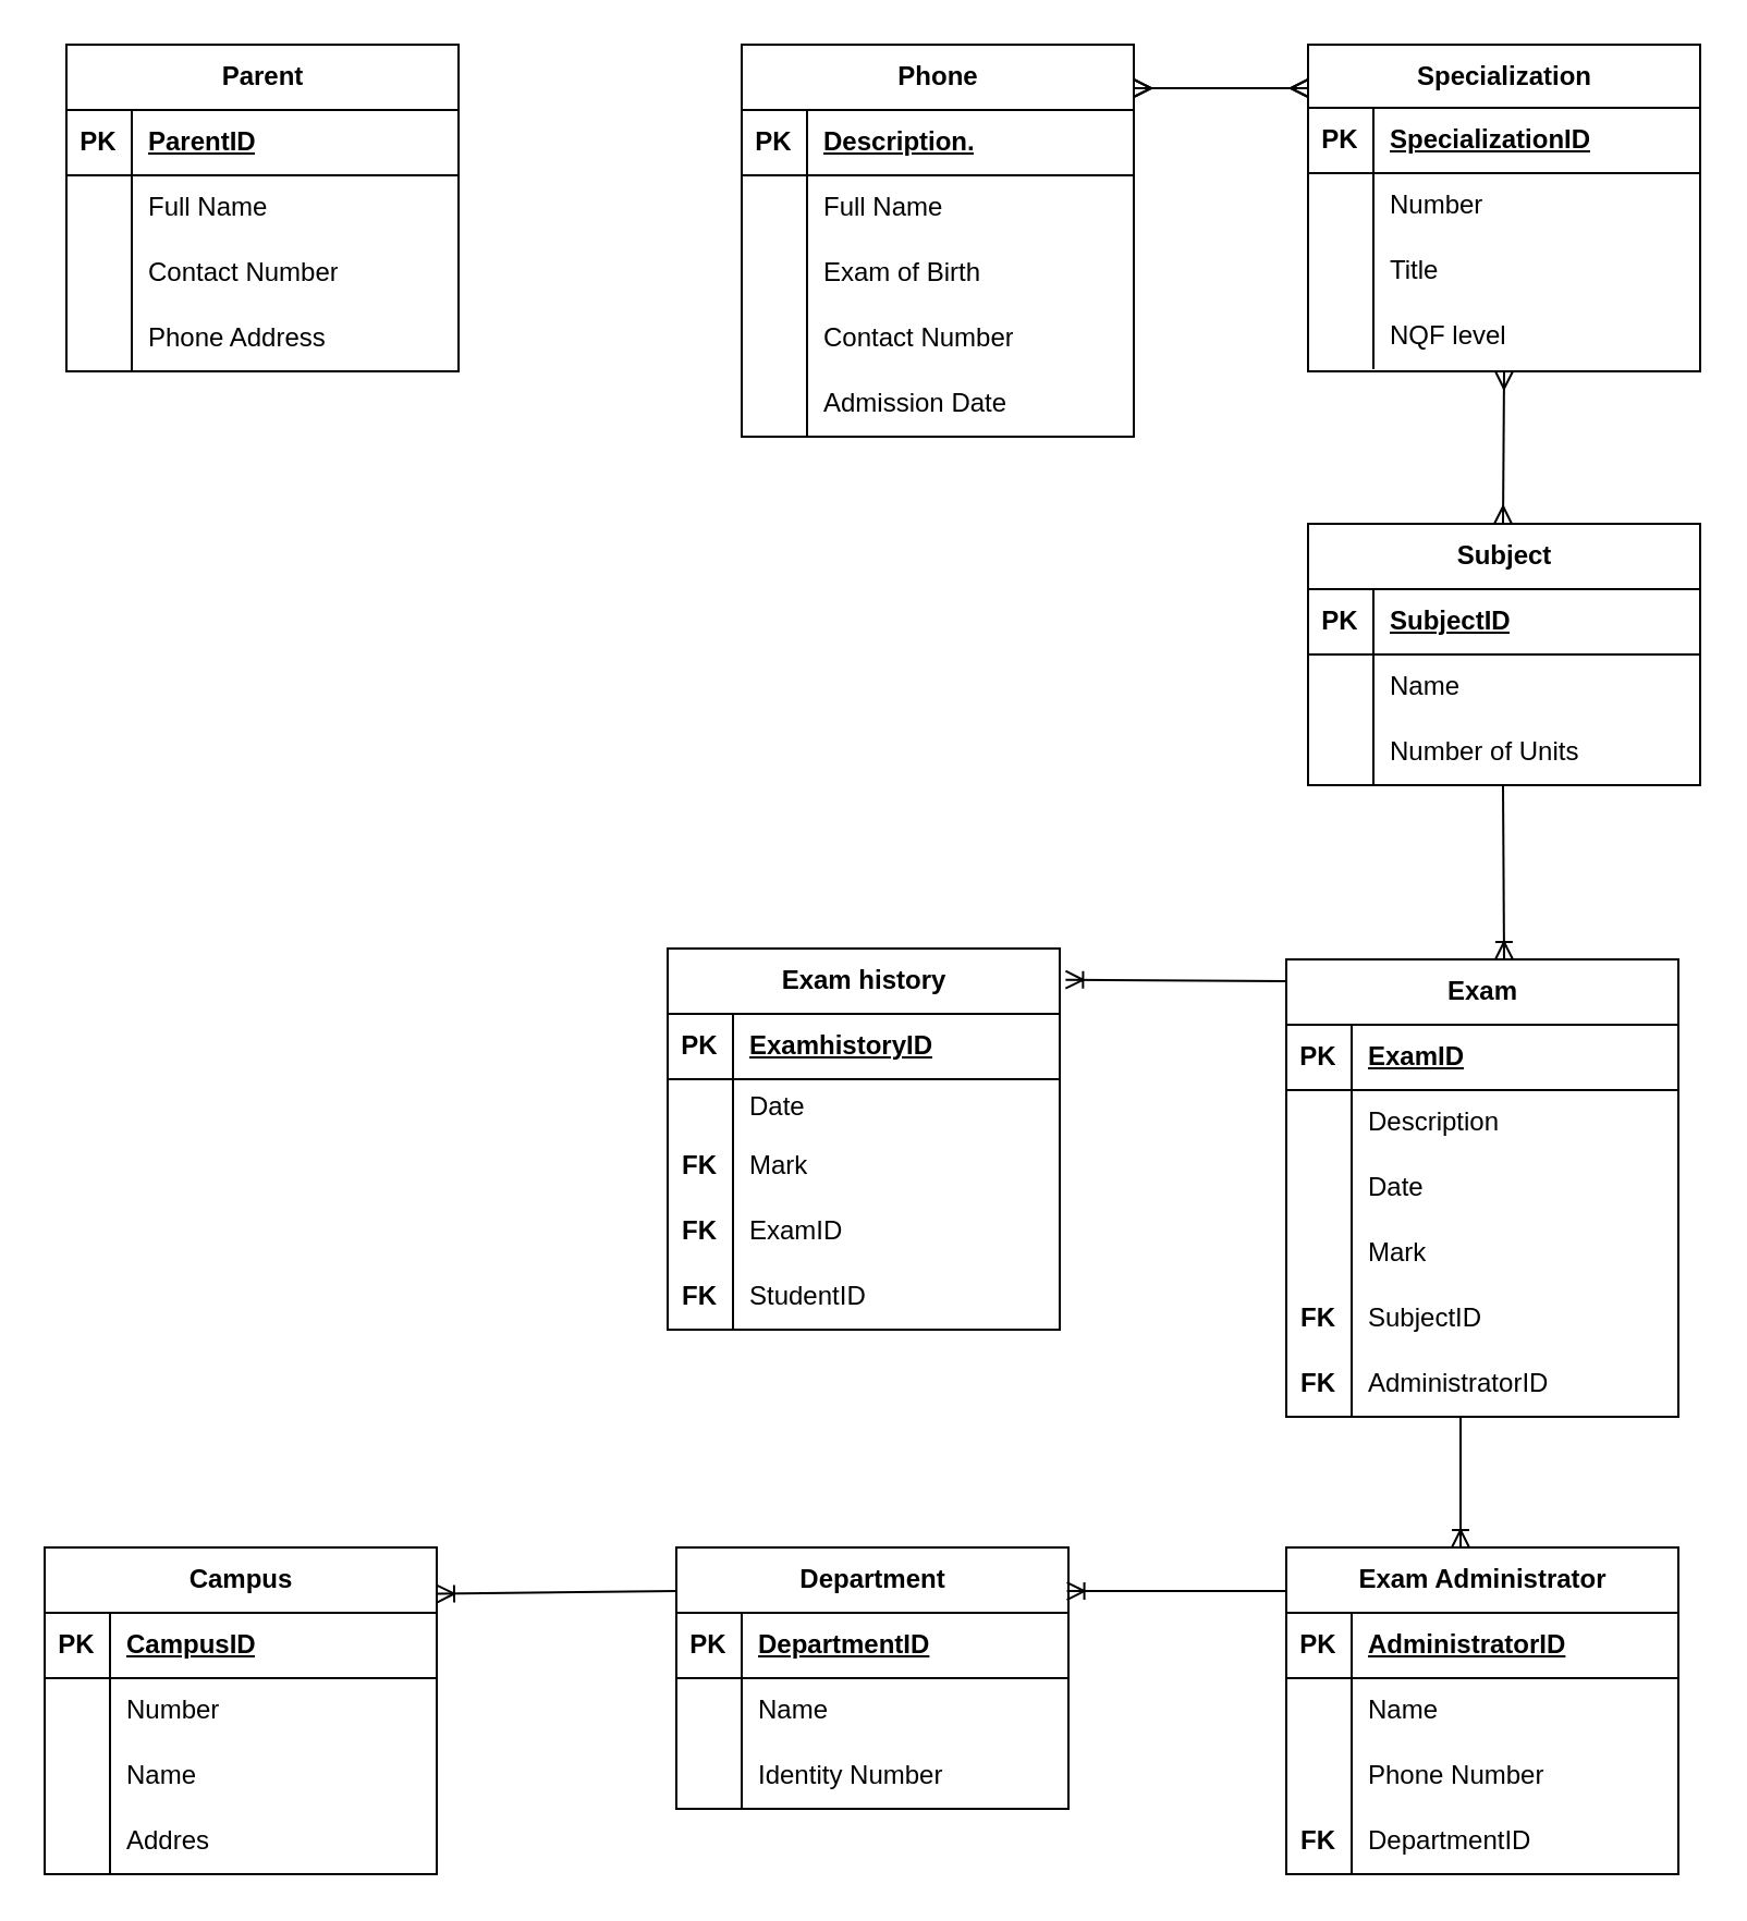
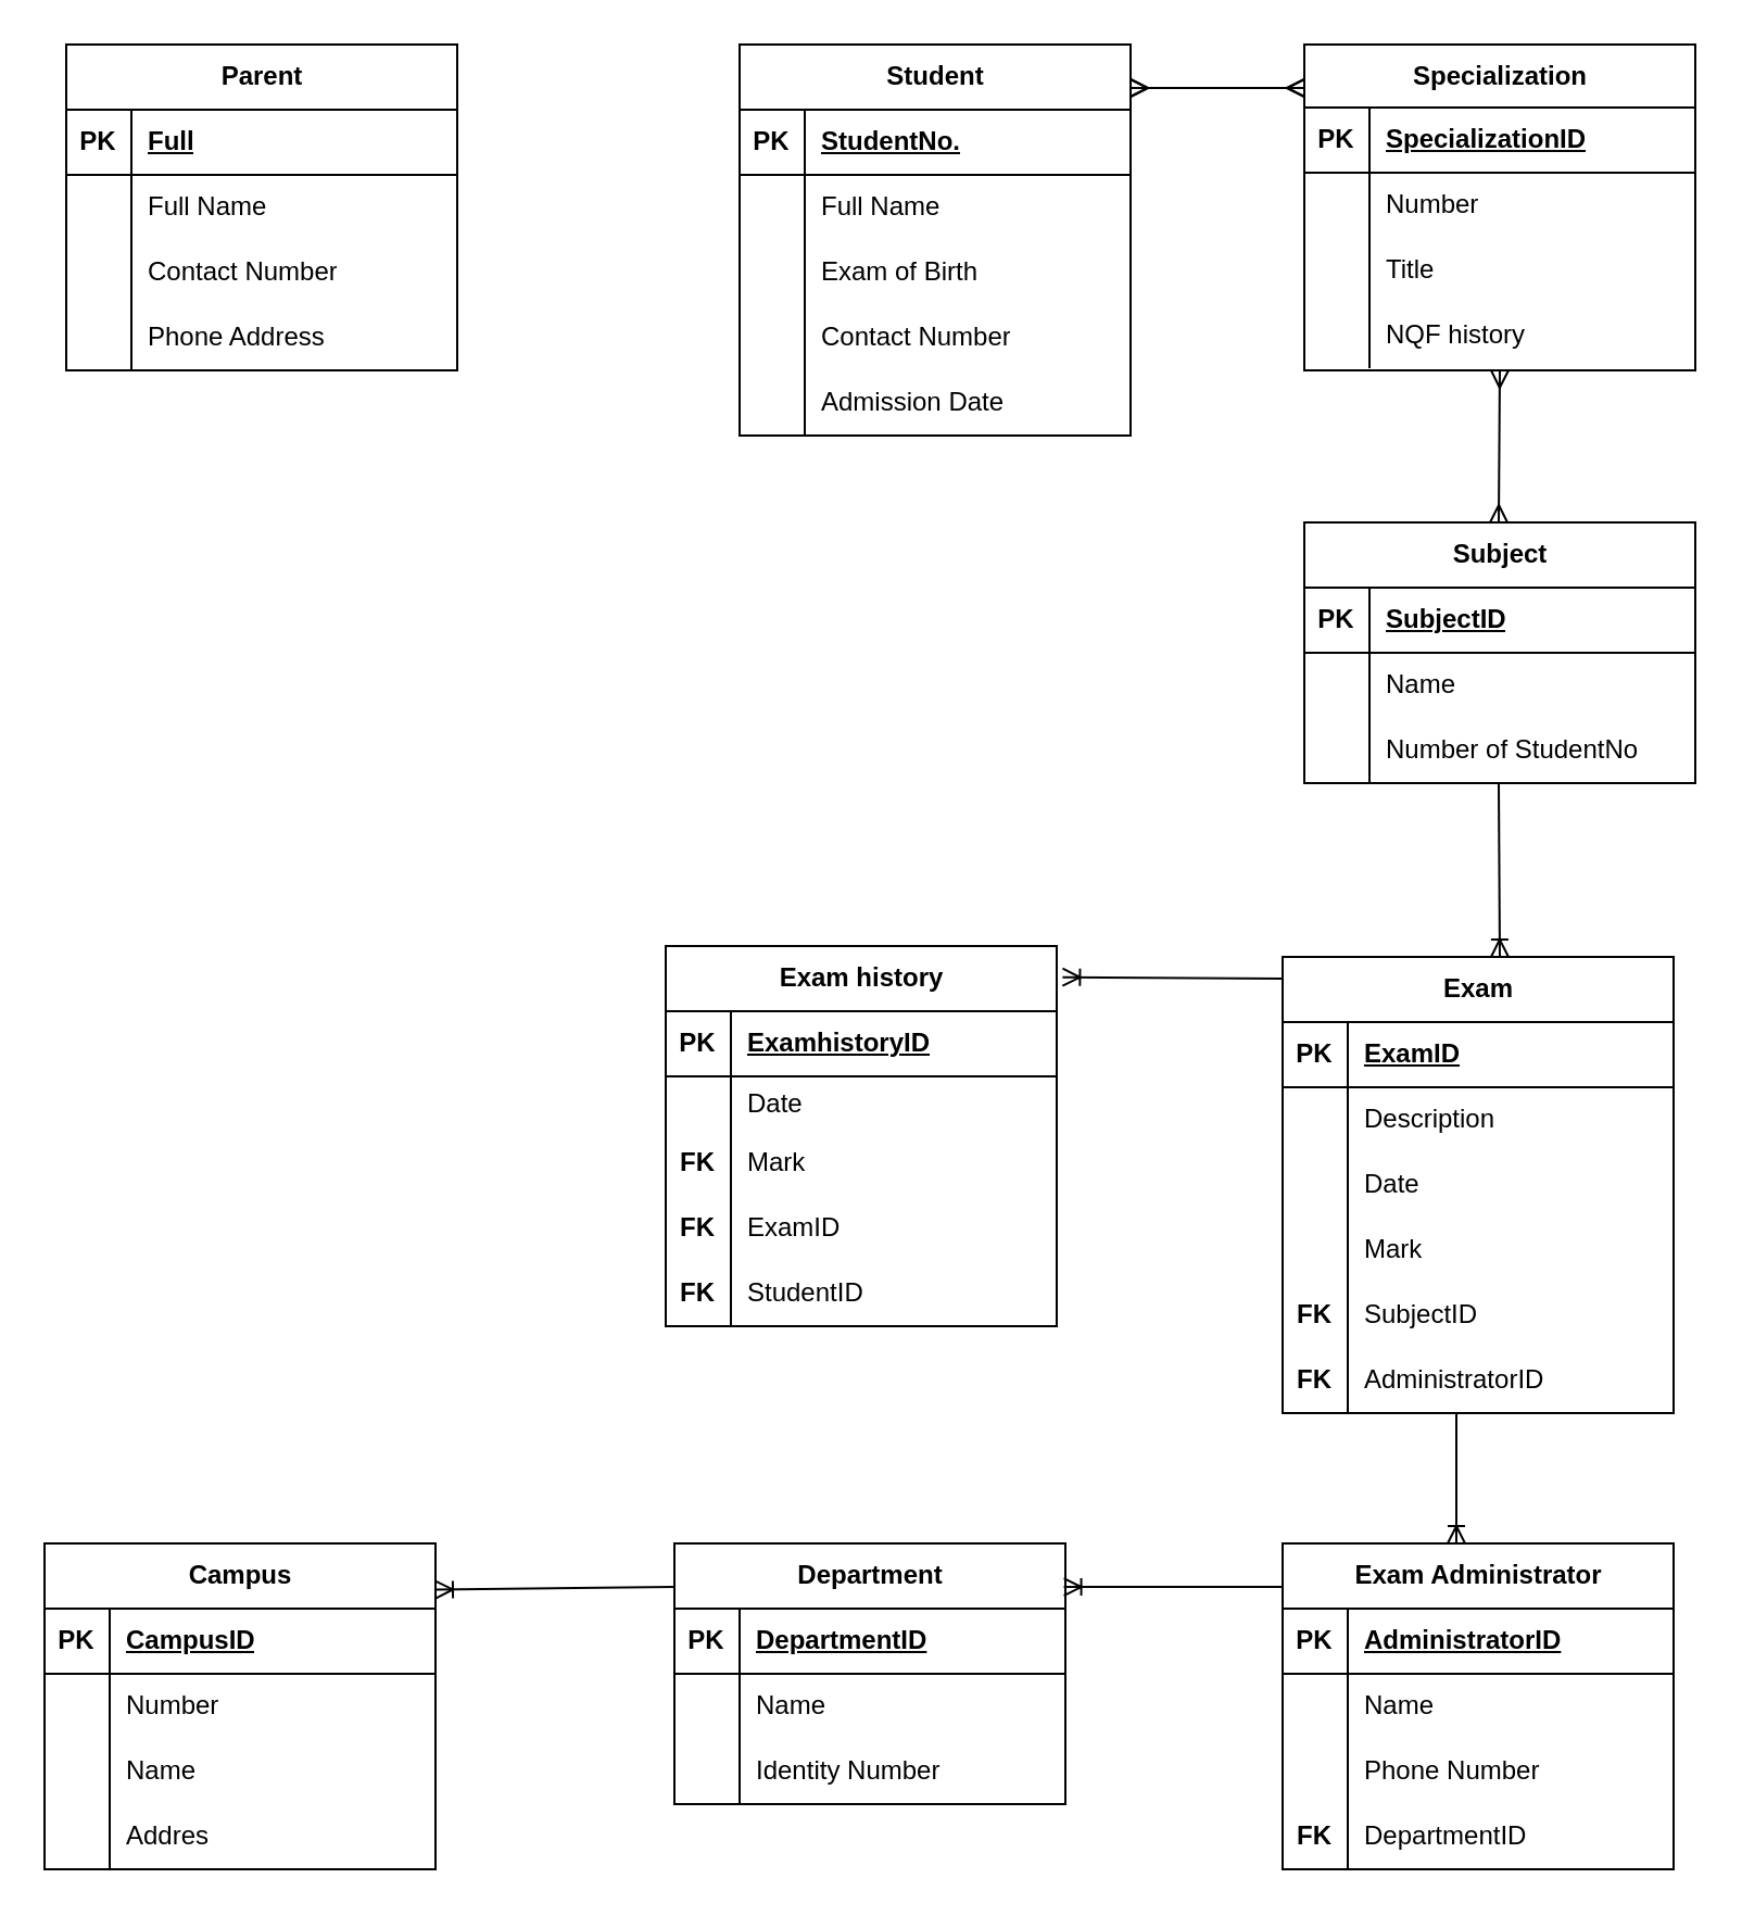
- <mxCell id="15" value="Phone" style="shape=table;startSize=30;container=1;collapsible=1;childLayout=tableLayout;fixedRows=1;rowLines=0;fontStyle=1;align=center;resizeLast=1;html=1;" vertex="1" parent="1"><mxGeometry x="340" y="20" width="180" height="180" as="geometry" /></mxCell>
+ <mxCell id="15" value="Student" style="shape=table;startSize=30;container=1;collapsible=1;childLayout=tableLayout;fixedRows=1;rowLines=0;fontStyle=1;align=center;resizeLast=1;html=1;" vertex="1" parent="1"><mxGeometry x="340" y="20" width="180" height="180" as="geometry" /></mxCell>
- <mxCell id="5" value="ParentID" style="shape=partialRectangle;connectable=0;fillColor=none;top=0;left=0;bottom=0;right=0;align=left;spacingLeft=6;fontStyle=5;overflow=hidden;whiteSpace=wrap;html=1;" vertex="1" parent="3"><mxGeometry x="30" width="150" height="30" as="geometry"><mxRectangle width="150" height="30" as="alternateBounds" /></mxGeometry></mxCell>
+ <mxCell id="5" value="Full" style="shape=partialRectangle;connectable=0;fillColor=none;top=0;left=0;bottom=0;right=0;align=left;spacingLeft=6;fontStyle=5;overflow=hidden;whiteSpace=wrap;html=1;" vertex="1" parent="3"><mxGeometry x="30" width="150" height="30" as="geometry"><mxRectangle width="150" height="30" as="alternateBounds" /></mxGeometry></mxCell>
- <mxCell id="18" value="Description." style="shape=partialRectangle;connectable=0;fillColor=none;top=0;left=0;bottom=0;right=0;align=left;spacingLeft=6;fontStyle=5;overflow=hidden;whiteSpace=wrap;html=1;" vertex="1" parent="16"><mxGeometry x="30" width="150" height="30" as="geometry"><mxRectangle width="150" height="30" as="alternateBounds" /></mxGeometry></mxCell>
+ <mxCell id="18" value="StudentNo." style="shape=partialRectangle;connectable=0;fillColor=none;top=0;left=0;bottom=0;right=0;align=left;spacingLeft=6;fontStyle=5;overflow=hidden;whiteSpace=wrap;html=1;" vertex="1" parent="16"><mxGeometry x="30" width="150" height="30" as="geometry"><mxRectangle width="150" height="30" as="alternateBounds" /></mxGeometry></mxCell>
- <mxCell id="43" value="NQF level" style="shape=partialRectangle;connectable=0;fillColor=none;top=0;left=0;bottom=0;right=0;align=left;spacingLeft=6;overflow=hidden;whiteSpace=wrap;html=1;" vertex="1" parent="41"><mxGeometry x="30" width="150" height="30" as="geometry"><mxRectangle width="150" height="30" as="alternateBounds" /></mxGeometry></mxCell>
+ <mxCell id="43" value="NQF history" style="shape=partialRectangle;connectable=0;fillColor=none;top=0;left=0;bottom=0;right=0;align=left;spacingLeft=6;overflow=hidden;whiteSpace=wrap;html=1;" vertex="1" parent="41"><mxGeometry x="30" width="150" height="30" as="geometry"><mxRectangle width="150" height="30" as="alternateBounds" /></mxGeometry></mxCell>
- <mxCell id="53" value="Number of Units" style="shape=partialRectangle;connectable=0;fillColor=none;top=0;left=0;bottom=0;right=0;align=left;spacingLeft=6;overflow=hidden;whiteSpace=wrap;html=1;" vertex="1" parent="51"><mxGeometry x="30" width="150" height="30" as="geometry"><mxRectangle width="150" height="30" as="alternateBounds" /></mxGeometry></mxCell>
+ <mxCell id="53" value="Number of StudentNo" style="shape=partialRectangle;connectable=0;fillColor=none;top=0;left=0;bottom=0;right=0;align=left;spacingLeft=6;overflow=hidden;whiteSpace=wrap;html=1;" vertex="1" parent="51"><mxGeometry x="30" width="150" height="30" as="geometry"><mxRectangle width="150" height="30" as="alternateBounds" /></mxGeometry></mxCell>
